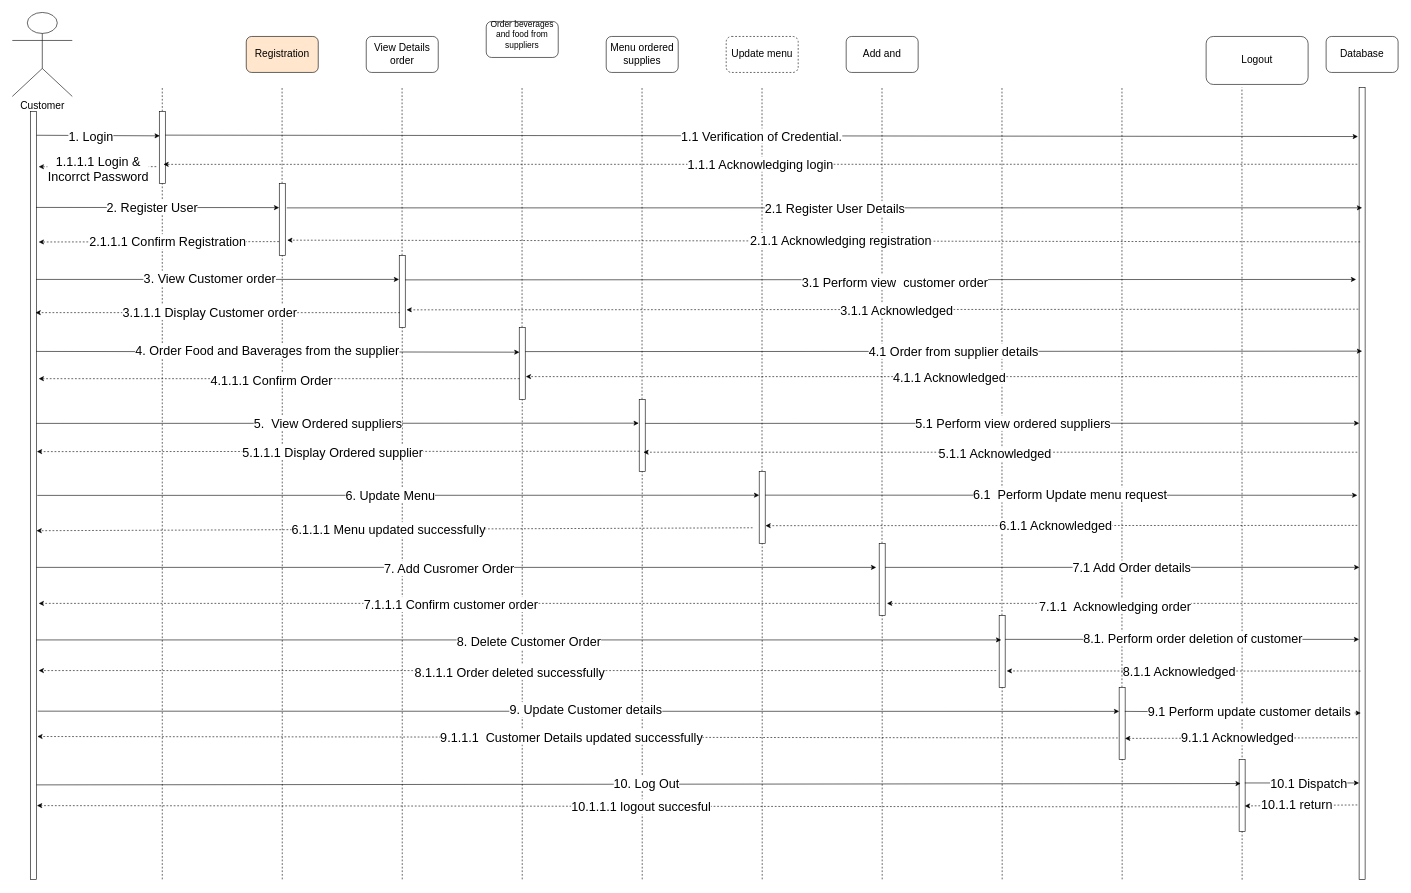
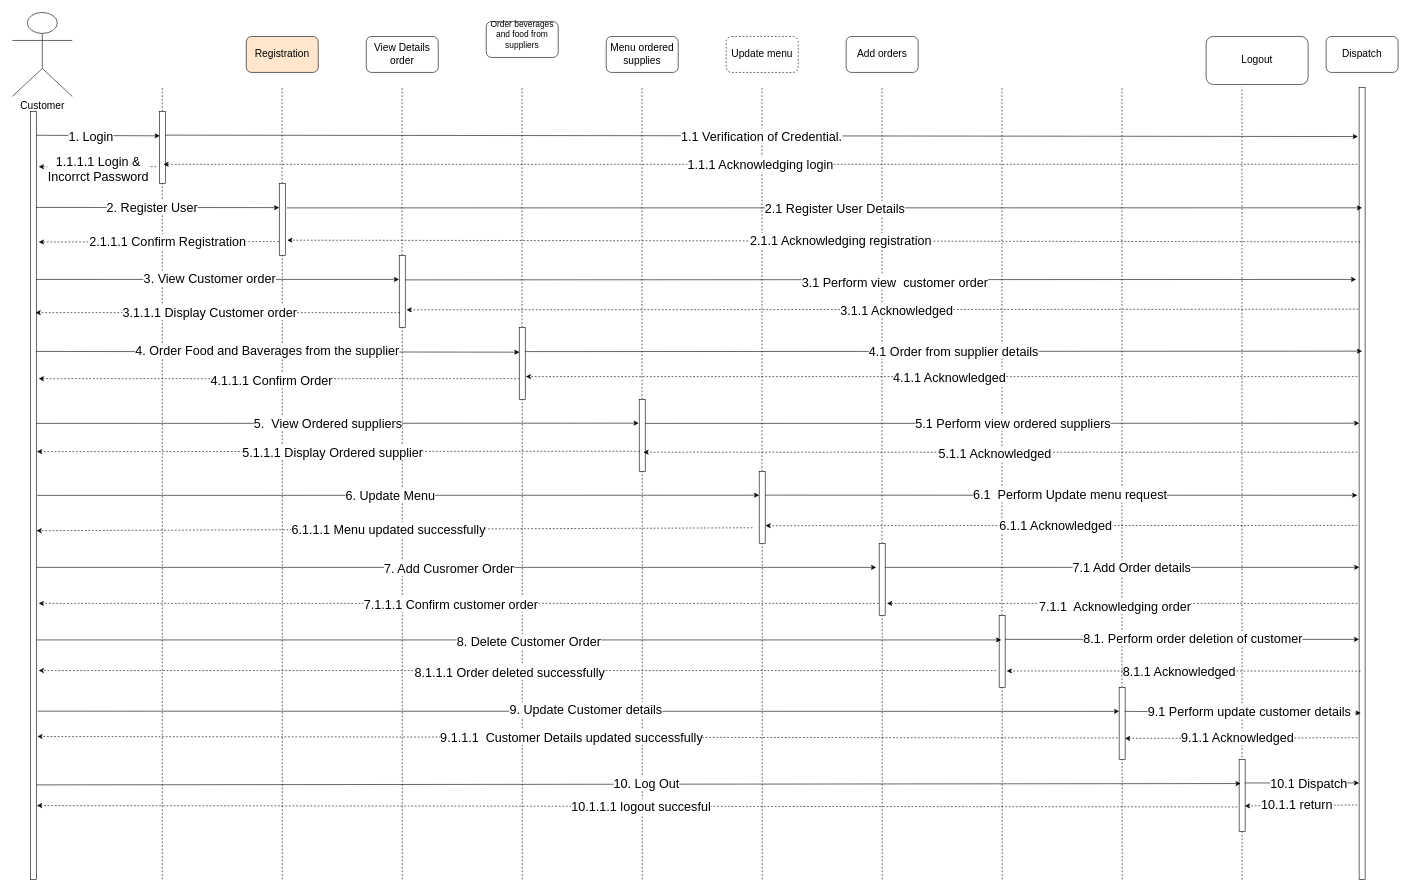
- <mxCell id="9" value="&lt;div style=&quot;font-size: 17px;&quot;&gt;Add and&lt;/div&gt;" style="rounded=1;whiteSpace=wrap;html=1;fontSize=17;" vertex="1" parent="1"><mxGeometry x="1410" y="60" width="120" height="60" as="geometry" /></mxCell>
+ <mxCell id="9" value="&lt;div style=&quot;font-size: 17px;&quot;&gt;Add orders&lt;/div&gt;" style="rounded=1;whiteSpace=wrap;html=1;fontSize=17;" vertex="1" parent="1"><mxGeometry x="1410" y="60" width="120" height="60" as="geometry" /></mxCell>
- <mxCell id="11" value="&lt;div style=&quot;font-size: 17px;&quot;&gt;Database&lt;/div&gt;" style="rounded=1;whiteSpace=wrap;html=1;fontSize=17;" vertex="1" parent="1"><mxGeometry x="2210" y="60" width="120" height="60" as="geometry" /></mxCell>
+ <mxCell id="11" value="&lt;div style=&quot;font-size: 17px;&quot;&gt;Dispatch&lt;/div&gt;" style="rounded=1;whiteSpace=wrap;html=1;fontSize=17;" vertex="1" parent="1"><mxGeometry x="2210" y="60" width="120" height="60" as="geometry" /></mxCell>
